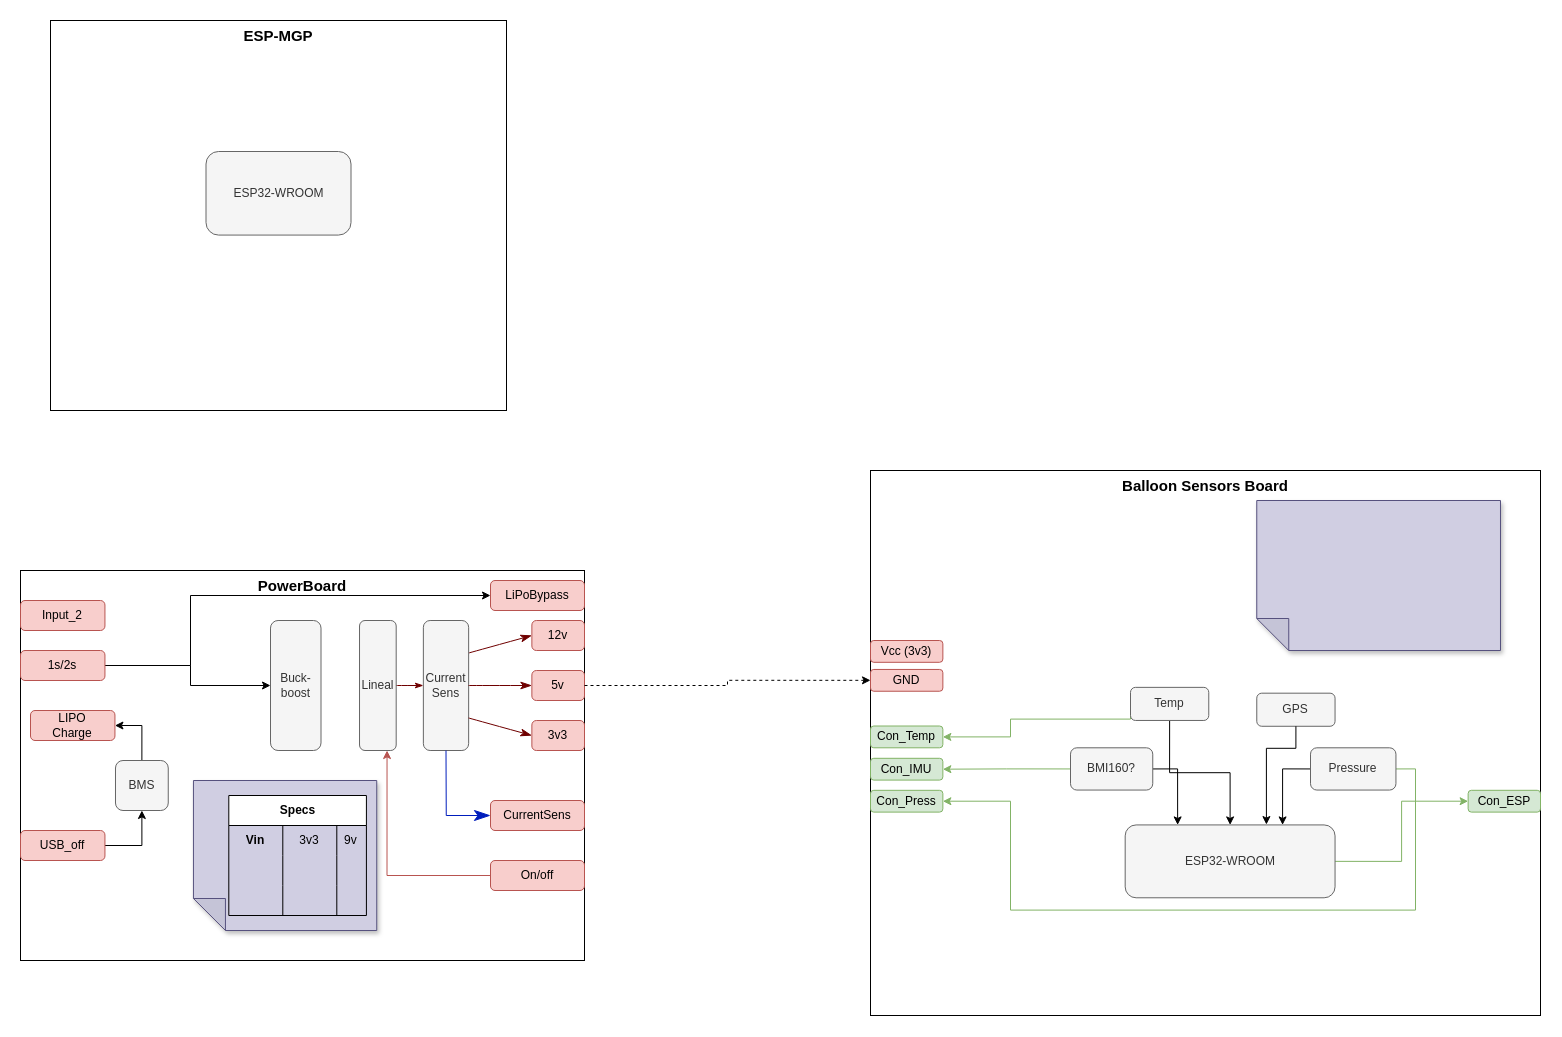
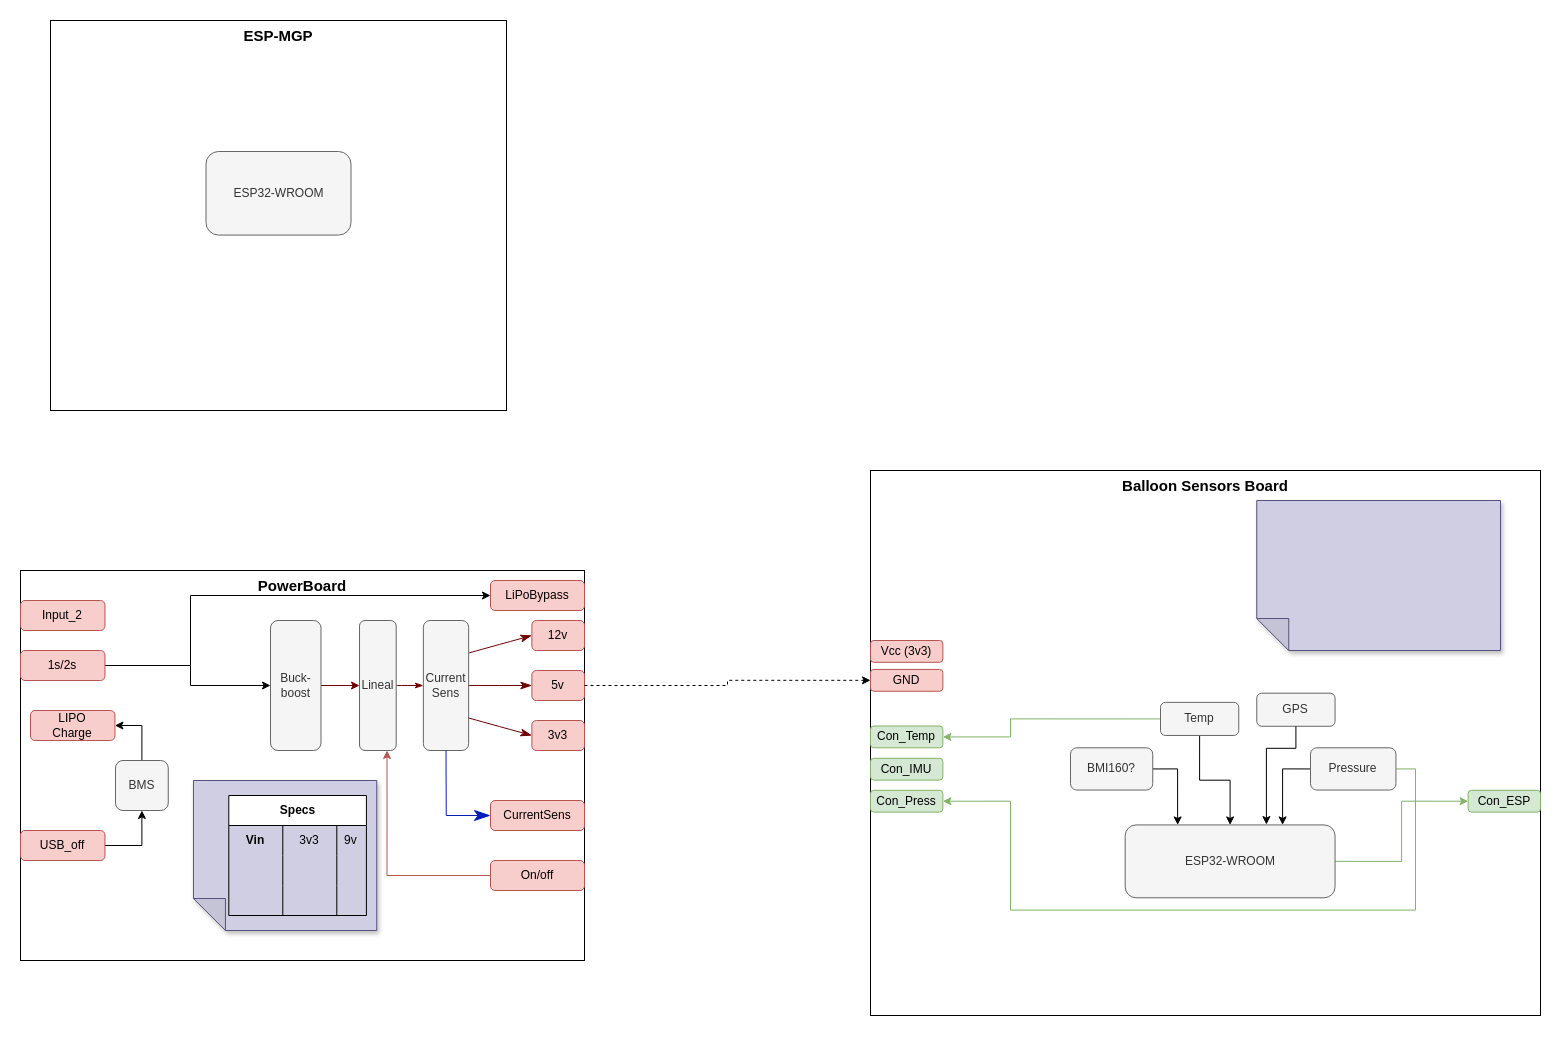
+ <mxCell id="45" value="" style="edgeStyle=orthogonalEdgeStyle;rounded=0;orthogonalLoop=1;jettySize=auto;html=1;fillColor=#a20025;strokeColor=#6F0000;" parent="25" source="46" target="41" edge="1"><mxGeometry relative="1" as="geometry" /></mxCell>
- <mxCell id="12" value="Temp" style="rounded=1;whiteSpace=wrap;html=1;fillColor=#f5f5f5;fontColor=#333333;strokeColor=#666666;" parent="4" vertex="1"><mxGeometry x="260" y="216.872" width="78.28" height="33.09" as="geometry" /></mxCell>
+ <mxCell id="12" value="Temp" style="rounded=1;whiteSpace=wrap;html=1;fillColor=#f5f5f5;fontColor=#333333;strokeColor=#666666;" parent="4" vertex="1"><mxGeometry x="290" y="231.872" width="78.28" height="33.09" as="geometry" /></mxCell>
- <mxCell id="8" style="edgeStyle=orthogonalEdgeStyle;rounded=0;orthogonalLoop=1;jettySize=auto;html=1;exitX=0;exitY=0.5;exitDx=0;exitDy=0;entryX=1;entryY=0.5;entryDx=0;entryDy=0;fillColor=#d5e8d4;strokeColor=#82b366;" parent="4" source="9" target="16" edge="1"><mxGeometry relative="1" as="geometry" /></mxCell>
